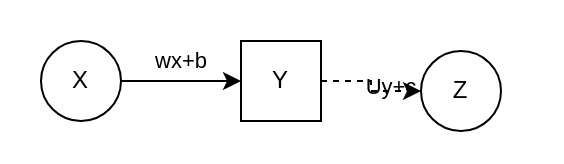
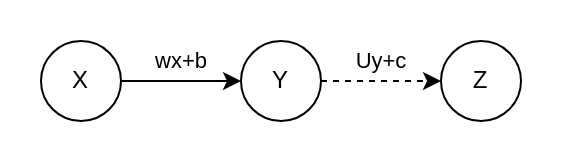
- <mxCell id="5" value="Y" style="whiteSpace=wrap;html=1;aspect=fixed;fillColor=none;rounded=0;" vertex="1" parent="1"><mxGeometry x="120" y="20" width="40" height="40" as="geometry" /></mxCell>
+ <mxCell id="5" value="Y" style="ellipse;whiteSpace=wrap;html=1;aspect=fixed;fillColor=none;" vertex="1" parent="1"><mxGeometry x="120" y="20" width="40" height="40" as="geometry" /></mxCell>
- <mxCell id="6" value="Z" style="ellipse;whiteSpace=wrap;html=1;aspect=fixed;fillColor=none;" vertex="1" parent="1"><mxGeometry x="210" y="25" width="40" height="40" as="geometry" /></mxCell>
+ <mxCell id="6" value="Z" style="ellipse;whiteSpace=wrap;html=1;aspect=fixed;fillColor=none;" vertex="1" parent="1"><mxGeometry x="220" y="20" width="40" height="40" as="geometry" /></mxCell>
